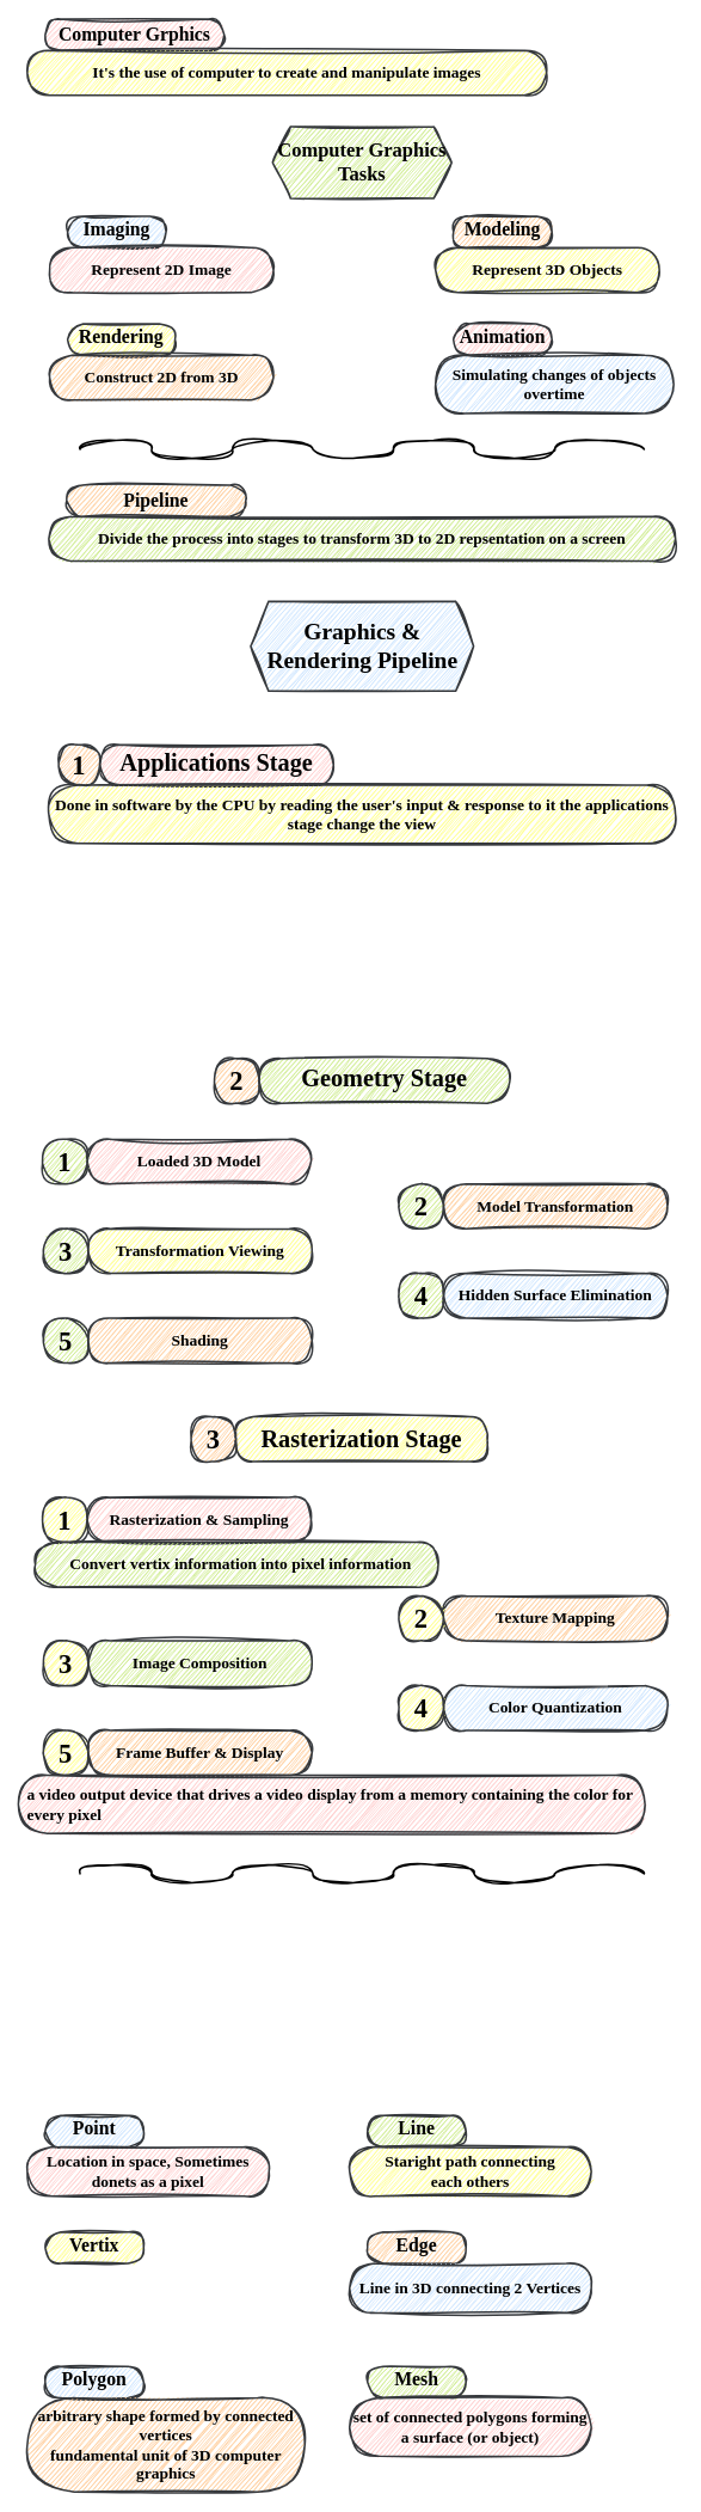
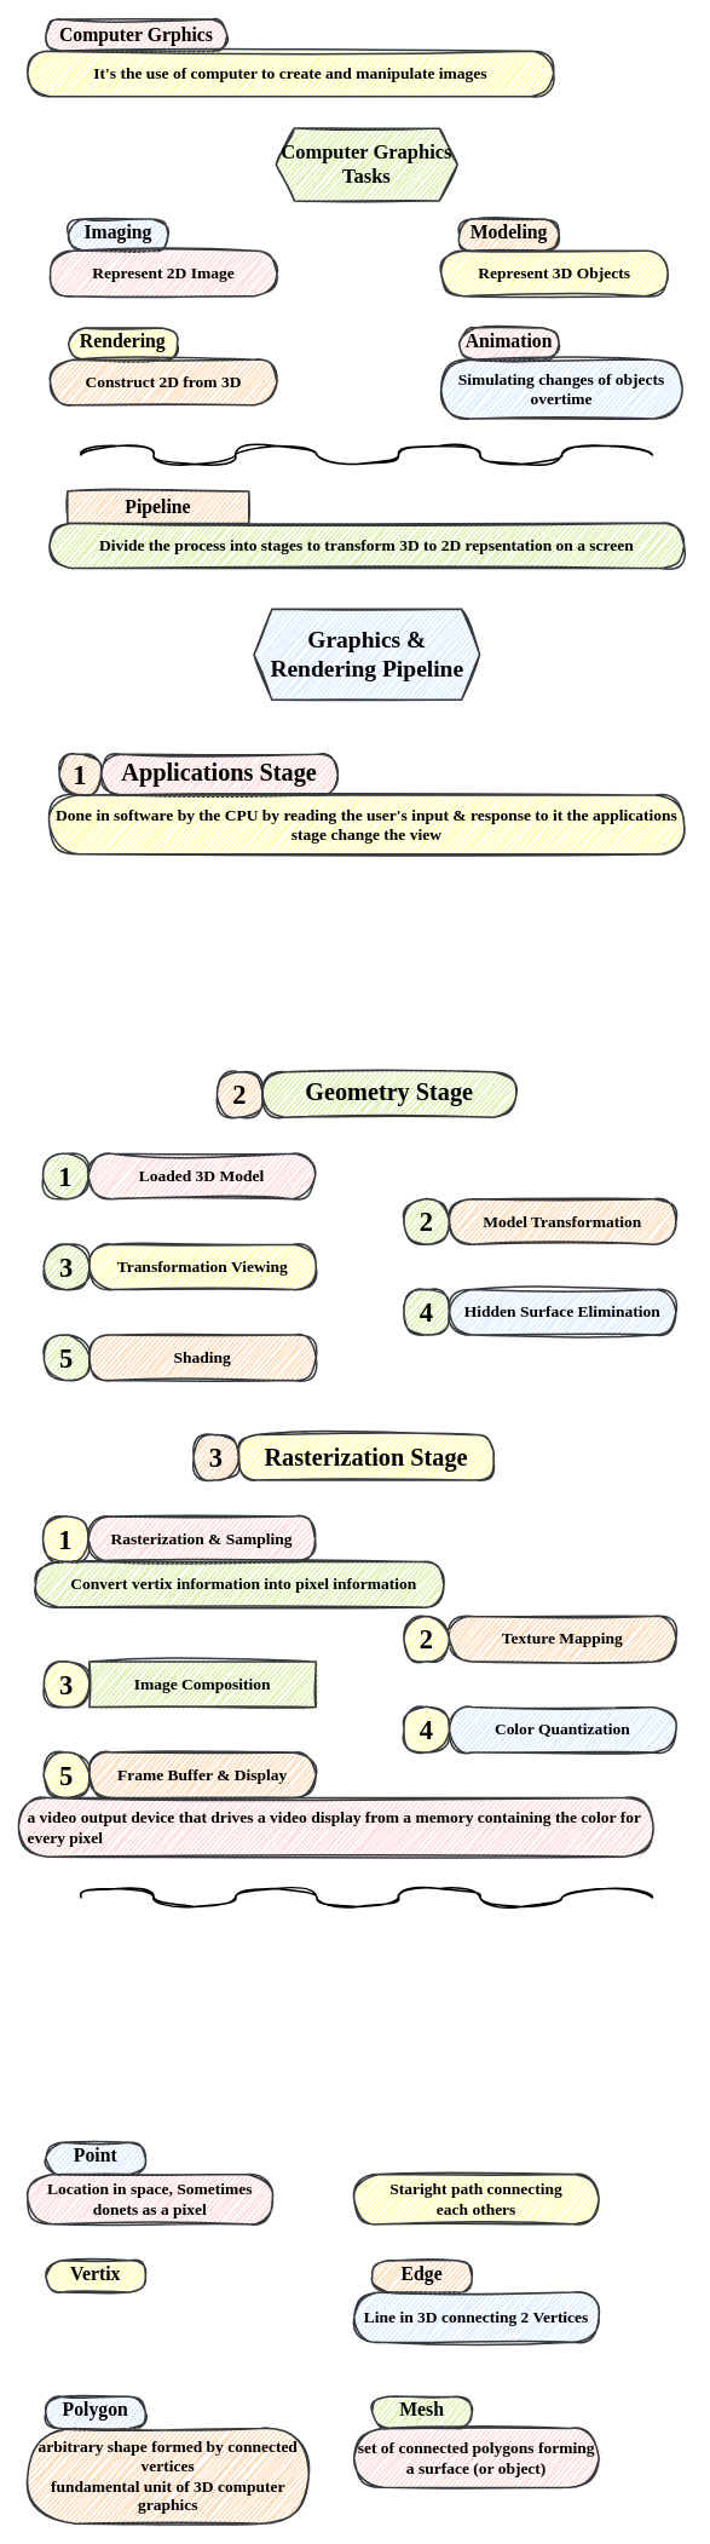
- <mxCell id="20" value="Pipeline" style="rounded=1;whiteSpace=wrap;html=1;sketch=1;hachureGap=4;jiggle=2;curveFitting=1;fontFamily=Architects Daughter;fontSource=https%3A%2F%2Ffonts.googleapis.com%2Fcss%3Ffamily%3DArchitects%2BDaughter;arcSize=50;fillColor=#ffcc99;strokeColor=#36393d;fontStyle=1;fontSize=21;strokeWidth=2;shadow=0;container=0;" parent="19" vertex="1"><mxGeometry x="20" width="200" height="35" as="geometry" /></mxCell>
+ <mxCell id="20" value="Pipeline" style="whiteSpace=wrap;html=1;sketch=1;hachureGap=4;jiggle=2;curveFitting=1;fontFamily=Architects Daughter;fontSource=https%3A%2F%2Ffonts.googleapis.com%2Fcss%3Ffamily%3DArchitects%2BDaughter;arcSize=50;fillColor=#ffcc99;strokeColor=#36393d;fontStyle=1;fontSize=21;strokeWidth=2;shadow=0;container=0;rounded=0;" parent="19" vertex="1"><mxGeometry x="20" width="200" height="35" as="geometry" /></mxCell>
- <mxCell id="43" value="Image Composition" style="rounded=1;whiteSpace=wrap;html=1;sketch=1;hachureGap=4;jiggle=2;curveFitting=1;fontFamily=Architects Daughter;fontSource=https%3A%2F%2Ffonts.googleapis.com%2Fcss%3Ffamily%3DArchitects%2BDaughter;arcSize=50;fillColor=#cdeb8b;strokeColor=#36393d;fontStyle=1;fontSize=18;strokeWidth=2;shadow=0;container=0;" parent="42" vertex="1"><mxGeometry x="50" width="250" height="50" as="geometry" /></mxCell>
+ <mxCell id="43" value="Image Composition" style="whiteSpace=wrap;html=1;sketch=1;hachureGap=4;jiggle=2;curveFitting=1;fontFamily=Architects Daughter;fontSource=https%3A%2F%2Ffonts.googleapis.com%2Fcss%3Ffamily%3DArchitects%2BDaughter;arcSize=50;fillColor=#cdeb8b;strokeColor=#36393d;fontStyle=1;fontSize=18;strokeWidth=2;shadow=0;container=0;rounded=0;" parent="42" vertex="1"><mxGeometry x="50" width="250" height="50" as="geometry" /></mxCell>
- <mxCell id="66" value="Line" style="rounded=1;whiteSpace=wrap;html=1;sketch=1;hachureGap=4;jiggle=2;curveFitting=1;fontFamily=Architects Daughter;fontSource=https%3A%2F%2Ffonts.googleapis.com%2Fcss%3Ffamily%3DArchitects%2BDaughter;arcSize=50;fillColor=#cdeb8b;strokeColor=#36393d;fontStyle=1;fontSize=21;strokeWidth=2;shadow=0;spacingBottom=5;container=0;" parent="65" vertex="1"><mxGeometry x="20" width="110" height="35" as="geometry" /></mxCell>
